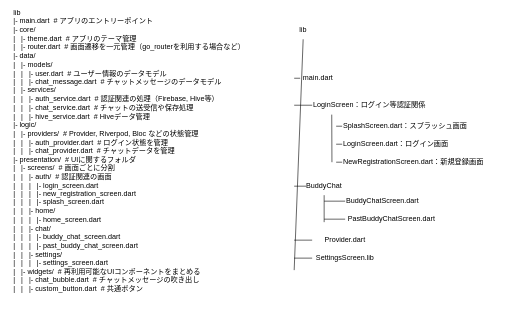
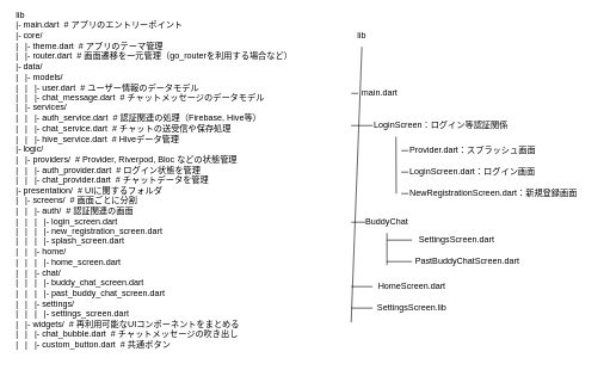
- <mxCell id="8" value="SplashScreen.dart：スプラッシュ画面" style="text;html=1;align=left;verticalAlign=middle;whiteSpace=wrap;rounded=0;" parent="1" vertex="1"><mxGeometry x="570" y="195" width="220" height="30" as="geometry" /></mxCell>
+ <mxCell id="8" value="Provider.dart：スプラッシュ画面" style="text;html=1;align=left;verticalAlign=middle;whiteSpace=wrap;rounded=0;" parent="1" vertex="1"><mxGeometry x="570" y="195" width="220" height="30" as="geometry" /></mxCell>
- <mxCell id="19" value="BuddyChatScreen.dart" style="text;html=1;align=center;verticalAlign=middle;whiteSpace=wrap;rounded=0;" parent="1" vertex="1"><mxGeometry x="575" y="320" width="125" height="30" as="geometry" /></mxCell>
+ <mxCell id="19" value="SettingsScreen.dart" style="text;html=1;align=center;verticalAlign=middle;whiteSpace=wrap;rounded=0;" parent="1" vertex="1"><mxGeometry x="575" y="320" width="125" height="30" as="geometry" /></mxCell>
- <mxCell id="24" value="Provider.dart" style="text;html=1;align=center;verticalAlign=middle;whiteSpace=wrap;rounded=0;" parent="1" vertex="1"><mxGeometry x="520" y="385" width="110" height="30" as="geometry" /></mxCell>
+ <mxCell id="24" value="HomeScreen.dart" style="text;html=1;align=center;verticalAlign=middle;whiteSpace=wrap;rounded=0;" parent="1" vertex="1"><mxGeometry x="520" y="385" width="110" height="30" as="geometry" /></mxCell>
